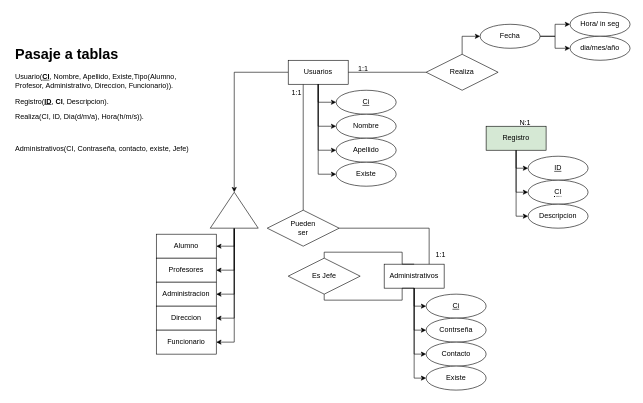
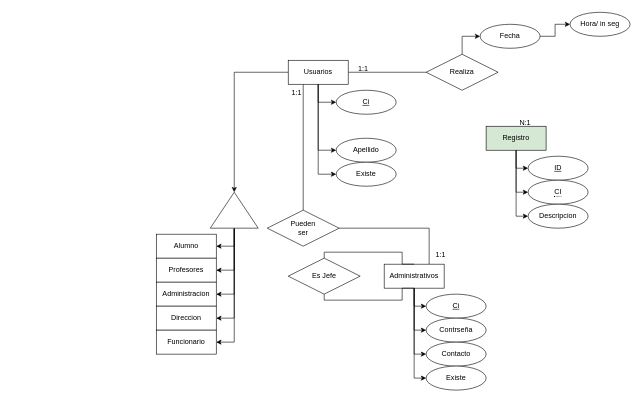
- <mxCell id="23" style="edgeStyle=orthogonalEdgeStyle;rounded=0;orthogonalLoop=1;jettySize=auto;html=1;entryX=0;entryY=0.5;entryDx=0;entryDy=0;" parent="1" source="24" target="30" edge="1"><mxGeometry relative="1" as="geometry" /></mxCell>
- <mxCell id="30" value="dia/mes/año" style="ellipse;whiteSpace=wrap;html=1;align=center;" parent="1" vertex="1"><mxGeometry x="950" y="60" width="100" height="40" as="geometry" /></mxCell>
- <mxCell id="57" value="&lt;h1&gt;Pasaje a tablas&lt;/h1&gt;&lt;p&gt;Usuario(&lt;u&gt;&lt;b&gt;CI&lt;/b&gt;&lt;/u&gt;, Nombre, Apellido, Existe,Tipo(Alumno, Profesor, Administrativo, Direccion, Funcionario)).&lt;/p&gt;&lt;p&gt;Registro(&lt;u&gt;&lt;b&gt;ID&lt;/b&gt;&lt;/u&gt;, &lt;b&gt;CI&lt;/b&gt;, Descripcion).&lt;/p&gt;&lt;p&gt;Realiza(CI, ID, Dia(d/m/a), Hora(h/m/s)).&lt;/p&gt;&lt;p&gt;&lt;br&gt;&lt;/p&gt;&lt;p&gt;Administrativos(CI, Contraseña, contacto, existe, Jefe)&lt;/p&gt;&lt;p&gt;&lt;br&gt;&lt;/p&gt;" style="text;html=1;strokeColor=none;fillColor=none;spacing=5;spacingTop=-20;whiteSpace=wrap;overflow=hidden;rounded=0;" parent="1" vertex="1"><mxGeometry x="20" y="70" width="300" height="260" as="geometry" /></mxCell>
- <mxCell id="45" style="edgeStyle=orthogonalEdgeStyle;rounded=0;orthogonalLoop=1;jettySize=auto;html=1;entryX=0;entryY=0.5;entryDx=0;entryDy=0;" parent="1" source="41" target="44" edge="1"><mxGeometry relative="1" as="geometry" /></mxCell>
- <mxCell id="44" value="Nombre" style="ellipse;whiteSpace=wrap;html=1;align=center;" parent="1" vertex="1"><mxGeometry x="560" y="190" width="100" height="40" as="geometry" /></mxCell>
